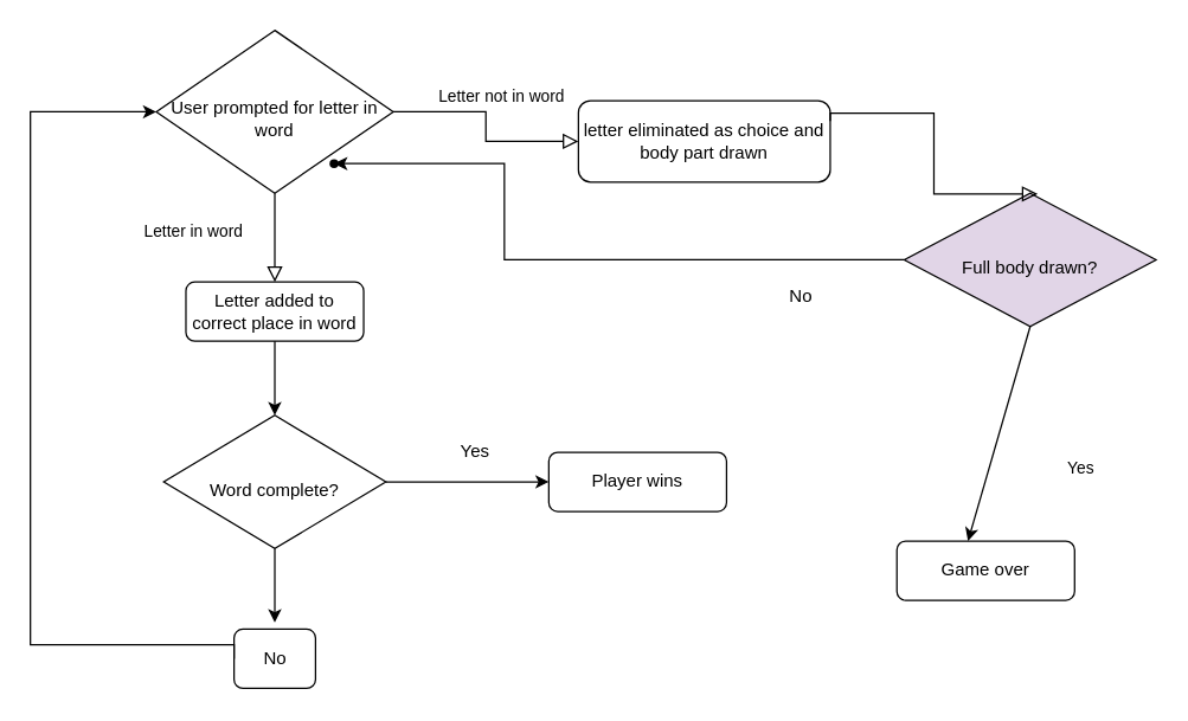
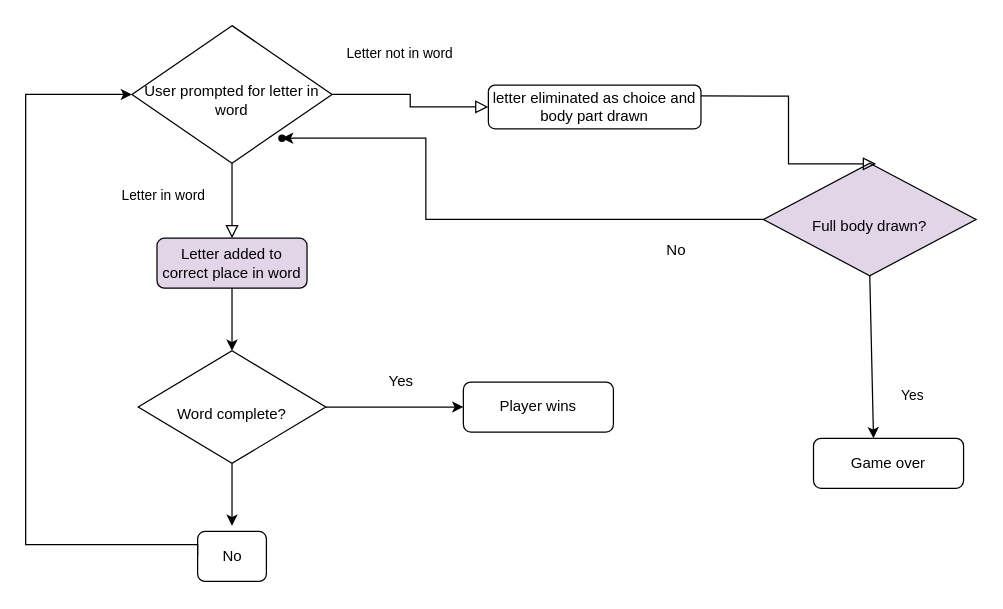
- <mxCell id="5" value="letter eliminated as choice and body part drawn" style="rounded=1;whiteSpace=wrap;html=1;fontSize=12;glass=0;strokeWidth=1;shadow=0;" parent="1" vertex="1"><mxGeometry x="390" y="67.5" width="170" height="55" as="geometry" /></mxCell>
+ <mxCell id="5" value="letter eliminated as choice and body part drawn" style="rounded=1;whiteSpace=wrap;html=1;fontSize=12;glass=0;strokeWidth=1;shadow=0;" parent="1" vertex="1"><mxGeometry x="390" y="67.5" width="170" height="35" as="geometry" /></mxCell>
- <mxCell id="6" value="Letter added to correct place in word" style="rounded=1;whiteSpace=wrap;html=1;fontSize=12;glass=0;strokeWidth=1;shadow=0;" parent="1" vertex="1"><mxGeometry x="125" y="190" width="120" height="40" as="geometry" /></mxCell>
+ <mxCell id="6" value="Letter added to correct place in word" style="rounded=1;whiteSpace=wrap;html=1;fontSize=12;glass=0;strokeWidth=1;shadow=0;fillColor=#e1d5e7;" parent="1" vertex="1"><mxGeometry x="125" y="190" width="120" height="40" as="geometry" /></mxCell>
- <mxCell id="10" value="Game over" style="rounded=1;whiteSpace=wrap;html=1;fontSize=12;glass=0;strokeWidth=1;shadow=0;" vertex="1" parent="1"><mxGeometry x="605" y="365" width="120" height="40" as="geometry" /></mxCell>
+ <mxCell id="10" value="Game over" style="rounded=1;whiteSpace=wrap;html=1;fontSize=12;glass=0;strokeWidth=1;shadow=0;" vertex="1" parent="1"><mxGeometry x="650" y="350" width="120" height="40" as="geometry" /></mxCell>
